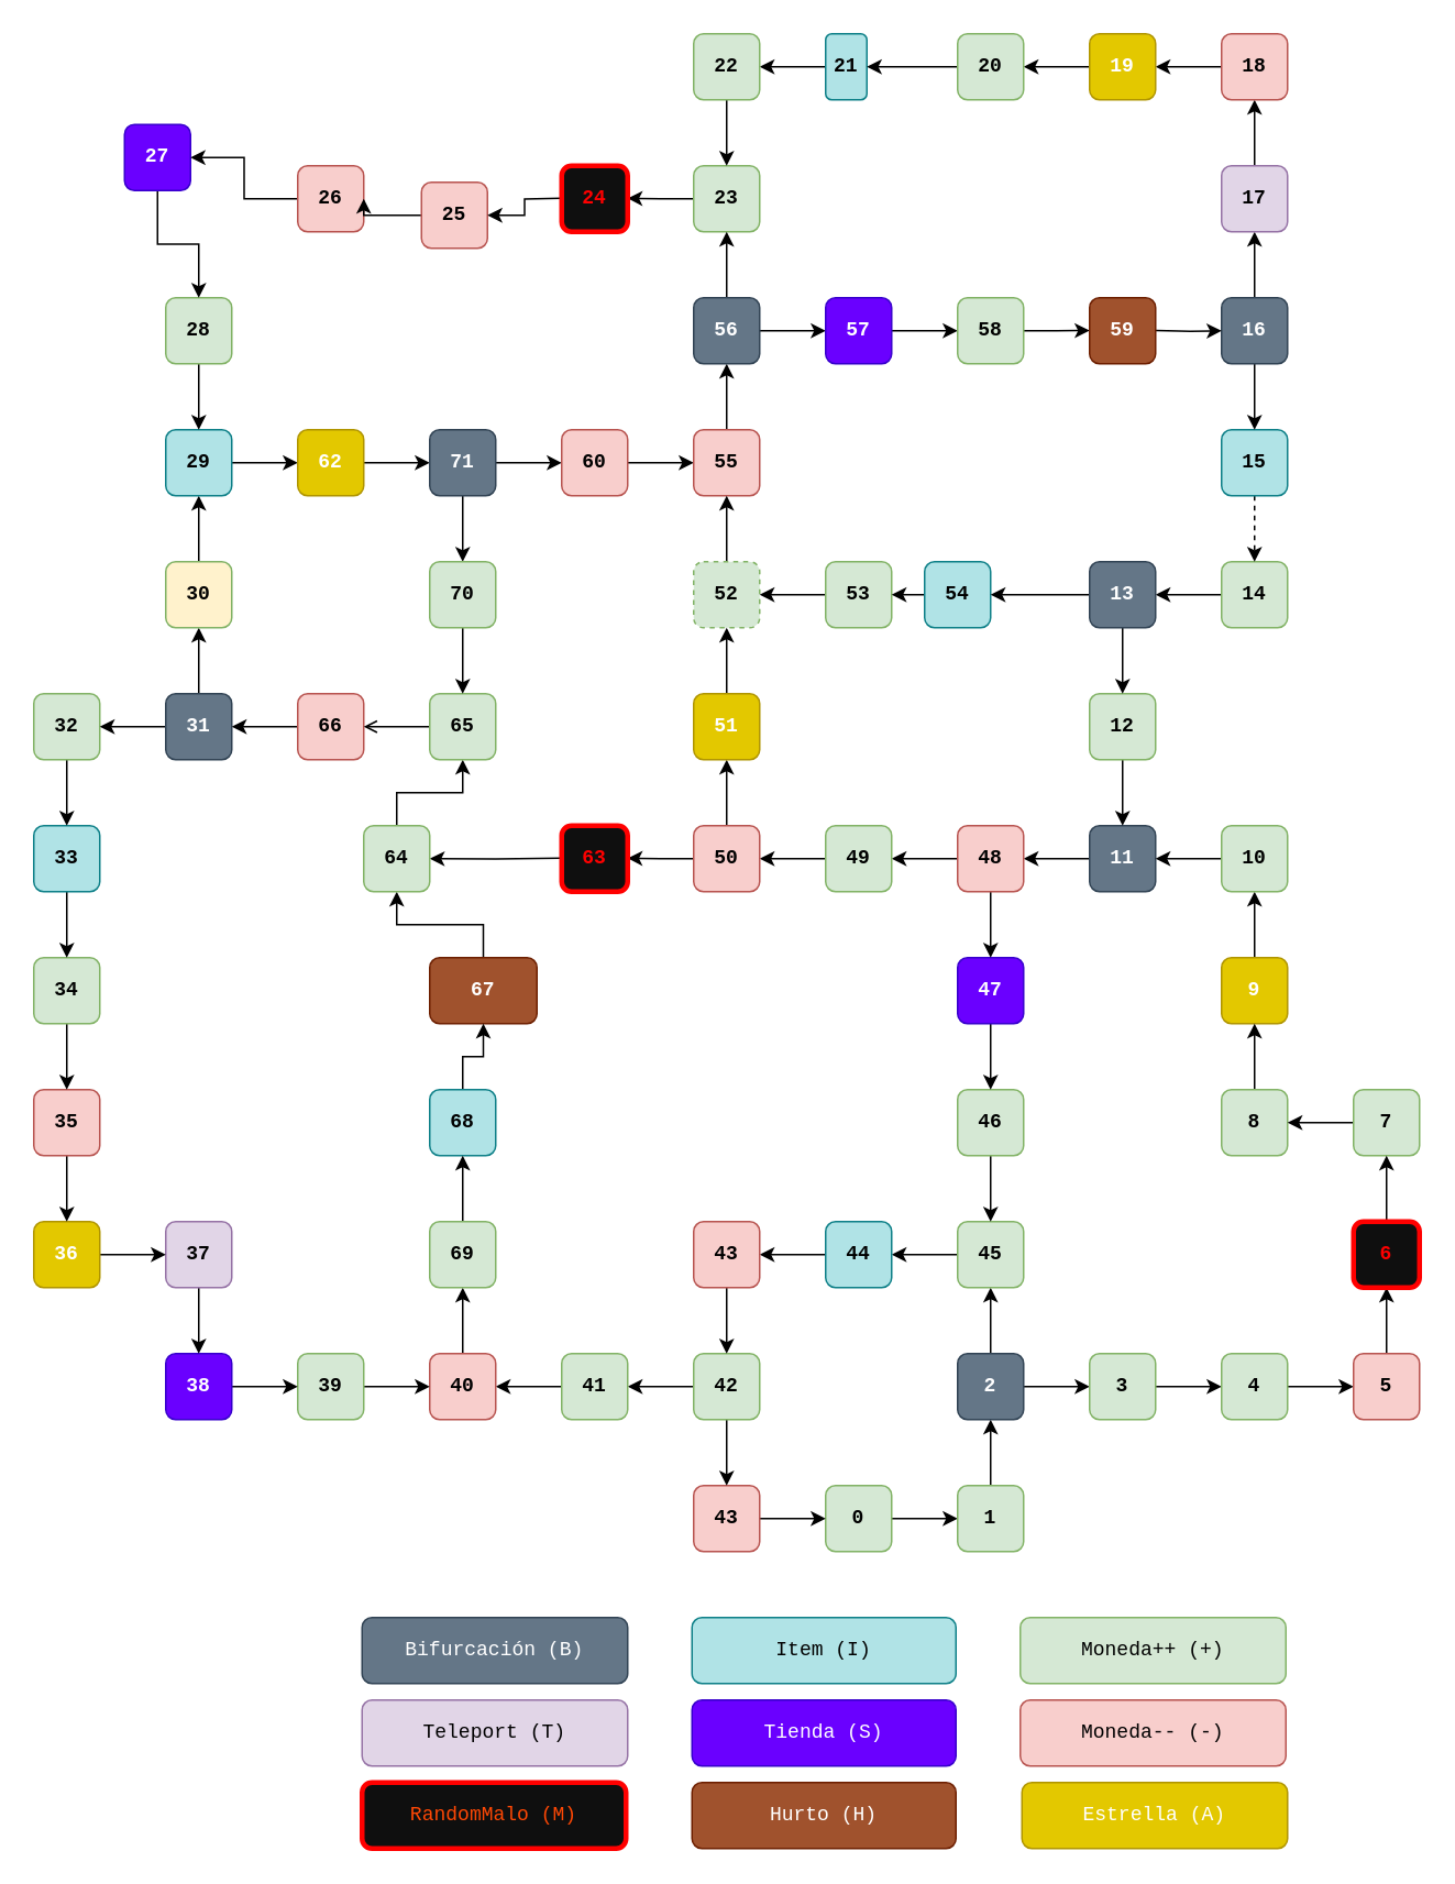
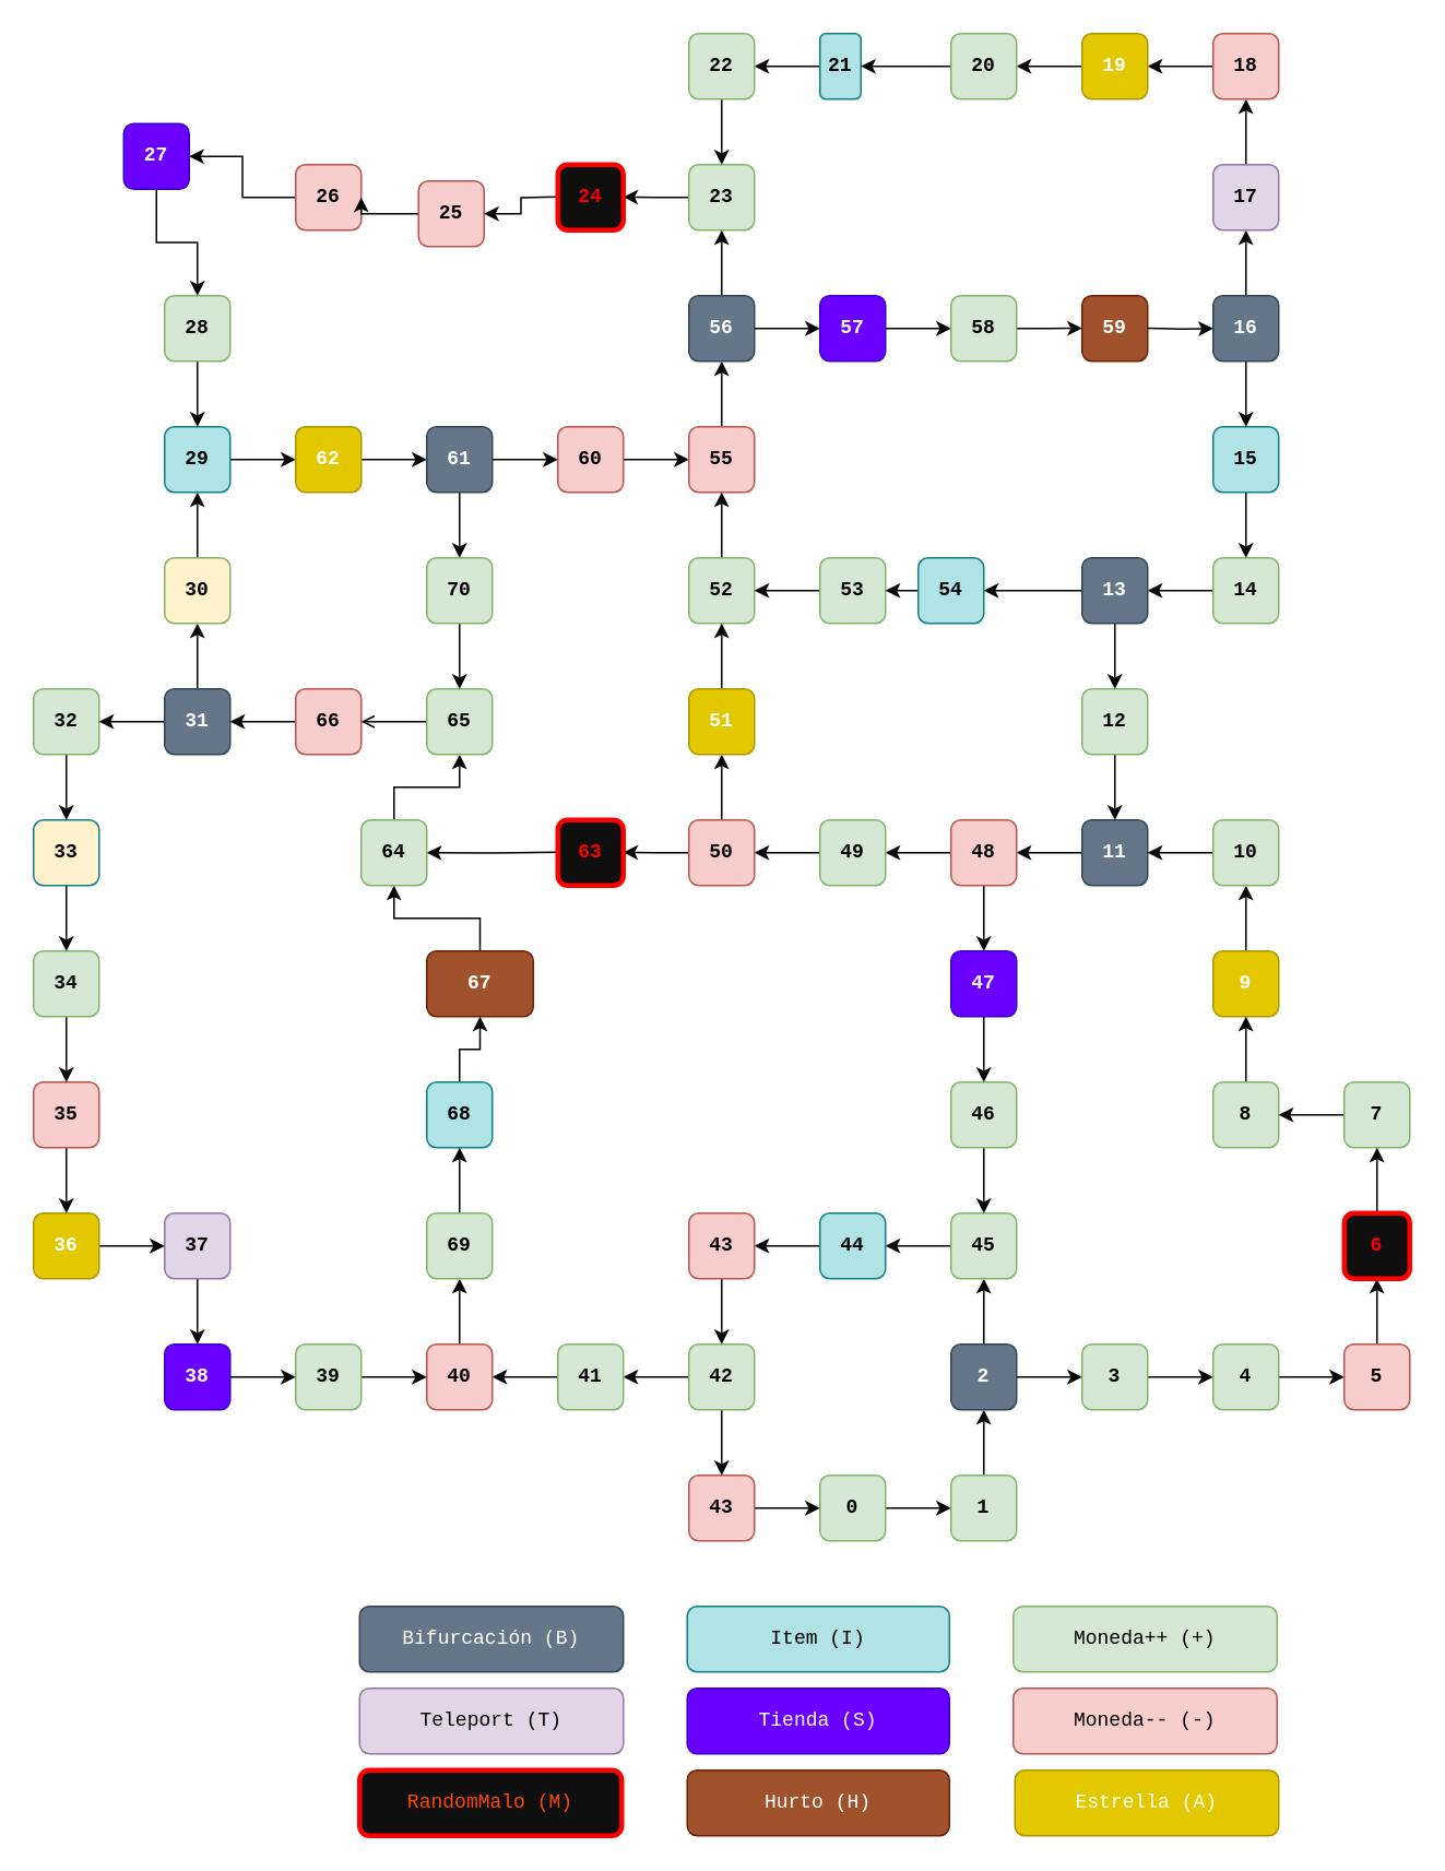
- <mxCell id="104" value="71" style="rounded=1;whiteSpace=wrap;html=1;fontFamily=Courier New;fillColor=#647687;strokeColor=#314354;fontStyle=1;fontColor=#ffffff;" vertex="1" parent="1"><mxGeometry x="260" y="260" width="40" height="40" as="geometry" /></mxCell>
+ <mxCell id="104" value="61" style="rounded=1;whiteSpace=wrap;html=1;fontFamily=Courier New;fillColor=#647687;strokeColor=#314354;fontStyle=1;fontColor=#ffffff;" vertex="1" parent="1"><mxGeometry x="260" y="260" width="40" height="40" as="geometry" /></mxCell>
- <mxCell id="120" style="edgeStyle=orthogonalEdgeStyle;rounded=0;orthogonalLoop=1;jettySize=auto;html=1;exitX=0.5;exitY=1;exitDx=0;exitDy=0;entryX=0.5;entryY=0;entryDx=0;entryDy=0;fontFamily=Courier New;dashed=1;" edge="1" parent="1" source="121" target="54"><mxGeometry relative="1" as="geometry" /></mxCell>
+ <mxCell id="120" style="edgeStyle=orthogonalEdgeStyle;rounded=0;orthogonalLoop=1;jettySize=auto;html=1;exitX=0.5;exitY=1;exitDx=0;exitDy=0;entryX=0.5;entryY=0;entryDx=0;entryDy=0;fontFamily=Courier New;" edge="1" parent="1" source="121" target="54"><mxGeometry relative="1" as="geometry" /></mxCell>
- <mxCell id="110" value="52" style="rounded=1;whiteSpace=wrap;html=1;fontFamily=Courier New;fillColor=#d5e8d4;strokeColor=#82b366;fontStyle=1;dashed=1;" vertex="1" parent="1"><mxGeometry x="420" y="340" width="40" height="40" as="geometry" /></mxCell>
+ <mxCell id="110" value="52" style="rounded=1;whiteSpace=wrap;html=1;fontFamily=Courier New;fillColor=#d5e8d4;strokeColor=#82b366;fontStyle=1" vertex="1" parent="1"><mxGeometry x="420" y="340" width="40" height="40" as="geometry" /></mxCell>
- <mxCell id="80" value="33" style="rounded=1;whiteSpace=wrap;html=1;fontFamily=Courier New;fillColor=#b0e3e6;strokeColor=#0e8088;fontStyle=1" vertex="1" parent="1"><mxGeometry x="20" y="500" width="40" height="40" as="geometry" /></mxCell>
+ <mxCell id="80" value="33" style="rounded=1;whiteSpace=wrap;html=1;fontFamily=Courier New;fillColor=#fff2cc;strokeColor=#0e8088;fontStyle=1;" vertex="1" parent="1"><mxGeometry x="20" y="500" width="40" height="40" as="geometry" /></mxCell>
